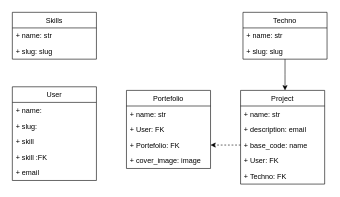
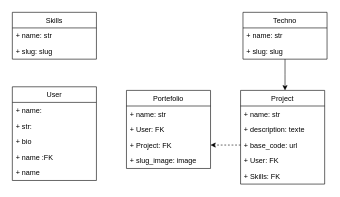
- <mxCell id="4" value="+ slug:" style="text;strokeColor=none;fillColor=none;align=left;verticalAlign=top;spacingLeft=4;spacingRight=4;overflow=hidden;rotatable=0;points=[[0,0.5],[1,0.5]];portConstraint=eastwest;" vertex="1" parent="2"><mxGeometry y="52" width="140" height="26" as="geometry" /></mxCell>
+ <mxCell id="4" value="+ str:" style="text;strokeColor=none;fillColor=none;align=left;verticalAlign=top;spacingLeft=4;spacingRight=4;overflow=hidden;rotatable=0;points=[[0,0.5],[1,0.5]];portConstraint=eastwest;" vertex="1" parent="2"><mxGeometry y="52" width="140" height="26" as="geometry" /></mxCell>
- <mxCell id="13" value="+ description: email" style="text;strokeColor=none;fillColor=none;align=left;verticalAlign=top;spacingLeft=4;spacingRight=4;overflow=hidden;rotatable=0;points=[[0,0.5],[1,0.5]];portConstraint=eastwest;" vertex="1" parent="11"><mxGeometry y="52" width="140" height="26" as="geometry" /></mxCell>
+ <mxCell id="13" value="+ description: texte" style="text;strokeColor=none;fillColor=none;align=left;verticalAlign=top;spacingLeft=4;spacingRight=4;overflow=hidden;rotatable=0;points=[[0,0.5],[1,0.5]];portConstraint=eastwest;" vertex="1" parent="11"><mxGeometry y="52" width="140" height="26" as="geometry" /></mxCell>
- <mxCell id="5" value="+ skill" style="text;strokeColor=none;fillColor=none;align=left;verticalAlign=top;spacingLeft=4;spacingRight=4;overflow=hidden;rotatable=0;points=[[0,0.5],[1,0.5]];portConstraint=eastwest;" vertex="1" parent="2"><mxGeometry y="78" width="140" height="26" as="geometry" /></mxCell>
+ <mxCell id="5" value="+ bio" style="text;strokeColor=none;fillColor=none;align=left;verticalAlign=top;spacingLeft=4;spacingRight=4;overflow=hidden;rotatable=0;points=[[0,0.5],[1,0.5]];portConstraint=eastwest;" vertex="1" parent="2"><mxGeometry y="78" width="140" height="26" as="geometry" /></mxCell>
- <mxCell id="20" value="+ Portefolio: FK" style="text;strokeColor=none;fillColor=none;align=left;verticalAlign=top;spacingLeft=4;spacingRight=4;overflow=hidden;rotatable=0;points=[[0,0.5],[1,0.5]];portConstraint=eastwest;" vertex="1" parent="17"><mxGeometry y="78" width="140" height="26" as="geometry" /></mxCell>
+ <mxCell id="20" value="+ Project: FK" style="text;strokeColor=none;fillColor=none;align=left;verticalAlign=top;spacingLeft=4;spacingRight=4;overflow=hidden;rotatable=0;points=[[0,0.5],[1,0.5]];portConstraint=eastwest;" vertex="1" parent="17"><mxGeometry y="78" width="140" height="26" as="geometry" /></mxCell>
- <mxCell id="14" value="+ base_code: name" style="text;strokeColor=none;fillColor=none;align=left;verticalAlign=top;spacingLeft=4;spacingRight=4;overflow=hidden;rotatable=0;points=[[0,0.5],[1,0.5]];portConstraint=eastwest;" vertex="1" parent="11"><mxGeometry y="78" width="140" height="26" as="geometry" /></mxCell>
+ <mxCell id="14" value="+ base_code: url" style="text;strokeColor=none;fillColor=none;align=left;verticalAlign=top;spacingLeft=4;spacingRight=4;overflow=hidden;rotatable=0;points=[[0,0.5],[1,0.5]];portConstraint=eastwest;" vertex="1" parent="11"><mxGeometry y="78" width="140" height="26" as="geometry" /></mxCell>
- <mxCell id="6" value="+ skill :FK" style="text;strokeColor=none;fillColor=none;align=left;verticalAlign=top;spacingLeft=4;spacingRight=4;overflow=hidden;rotatable=0;points=[[0,0.5],[1,0.5]];portConstraint=eastwest;" vertex="1" parent="2"><mxGeometry y="104" width="140" height="26" as="geometry" /></mxCell>
+ <mxCell id="6" value="+ name :FK" style="text;strokeColor=none;fillColor=none;align=left;verticalAlign=top;spacingLeft=4;spacingRight=4;overflow=hidden;rotatable=0;points=[[0,0.5],[1,0.5]];portConstraint=eastwest;" vertex="1" parent="2"><mxGeometry y="104" width="140" height="26" as="geometry" /></mxCell>
- <mxCell id="21" value="+ cover_image: image" style="text;strokeColor=none;fillColor=none;align=left;verticalAlign=top;spacingLeft=4;spacingRight=4;overflow=hidden;rotatable=0;points=[[0,0.5],[1,0.5]];portConstraint=eastwest;" vertex="1" parent="17"><mxGeometry y="104" width="140" height="26" as="geometry" /></mxCell>
+ <mxCell id="21" value="+ slug_image: image" style="text;strokeColor=none;fillColor=none;align=left;verticalAlign=top;spacingLeft=4;spacingRight=4;overflow=hidden;rotatable=0;points=[[0,0.5],[1,0.5]];portConstraint=eastwest;" vertex="1" parent="17"><mxGeometry y="104" width="140" height="26" as="geometry" /></mxCell>
- <mxCell id="7" value="+ email" style="text;strokeColor=none;fillColor=none;align=left;verticalAlign=top;spacingLeft=4;spacingRight=4;overflow=hidden;rotatable=0;points=[[0,0.5],[1,0.5]];portConstraint=eastwest;" vertex="1" parent="2"><mxGeometry y="130" width="140" height="26" as="geometry" /></mxCell>
+ <mxCell id="7" value="+ name" style="text;strokeColor=none;fillColor=none;align=left;verticalAlign=top;spacingLeft=4;spacingRight=4;overflow=hidden;rotatable=0;points=[[0,0.5],[1,0.5]];portConstraint=eastwest;" vertex="1" parent="2"><mxGeometry y="130" width="140" height="26" as="geometry" /></mxCell>
- <mxCell id="16" value="+ Techno: FK" style="text;strokeColor=none;fillColor=none;align=left;verticalAlign=top;spacingLeft=4;spacingRight=4;overflow=hidden;rotatable=0;points=[[0,0.5],[1,0.5]];portConstraint=eastwest;" vertex="1" parent="11"><mxGeometry y="130" width="140" height="26" as="geometry" /></mxCell>
+ <mxCell id="16" value="+ Skills: FK" style="text;strokeColor=none;fillColor=none;align=left;verticalAlign=top;spacingLeft=4;spacingRight=4;overflow=hidden;rotatable=0;points=[[0,0.5],[1,0.5]];portConstraint=eastwest;" vertex="1" parent="11"><mxGeometry y="130" width="140" height="26" as="geometry" /></mxCell>
